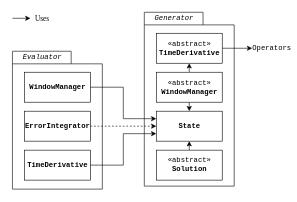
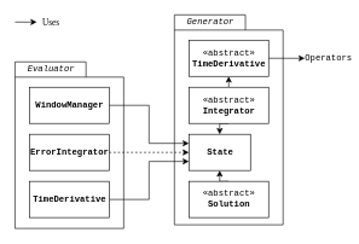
- <mxCell id="6" value="&lt;div&gt;«abstract»&lt;/div&gt;&lt;b&gt;WindowManager&lt;/b&gt;" style="html=1;fontFamily=Courier New;" vertex="1" parent="1"><mxGeometry x="260" y="120" width="110" height="50" as="geometry" /></mxCell>
+ <mxCell id="6" value="&lt;div&gt;«abstract»&lt;/div&gt;&lt;b&gt;Integrator&lt;/b&gt;" style="html=1;fontFamily=Courier New;" vertex="1" parent="1"><mxGeometry x="260" y="120" width="110" height="50" as="geometry" /></mxCell>
- <mxCell id="11" value="&lt;b&gt;State&lt;/b&gt;" style="html=1;fontFamily=Courier New;" vertex="1" parent="1"><mxGeometry x="260" y="185" width="110" height="50" as="geometry" /></mxCell>
+ <mxCell id="11" value="&lt;b&gt;State&lt;/b&gt;" style="html=1;fontFamily=Courier New;" vertex="1" parent="1"><mxGeometry x="260" y="185" width="85" height="50" as="geometry" /></mxCell>
